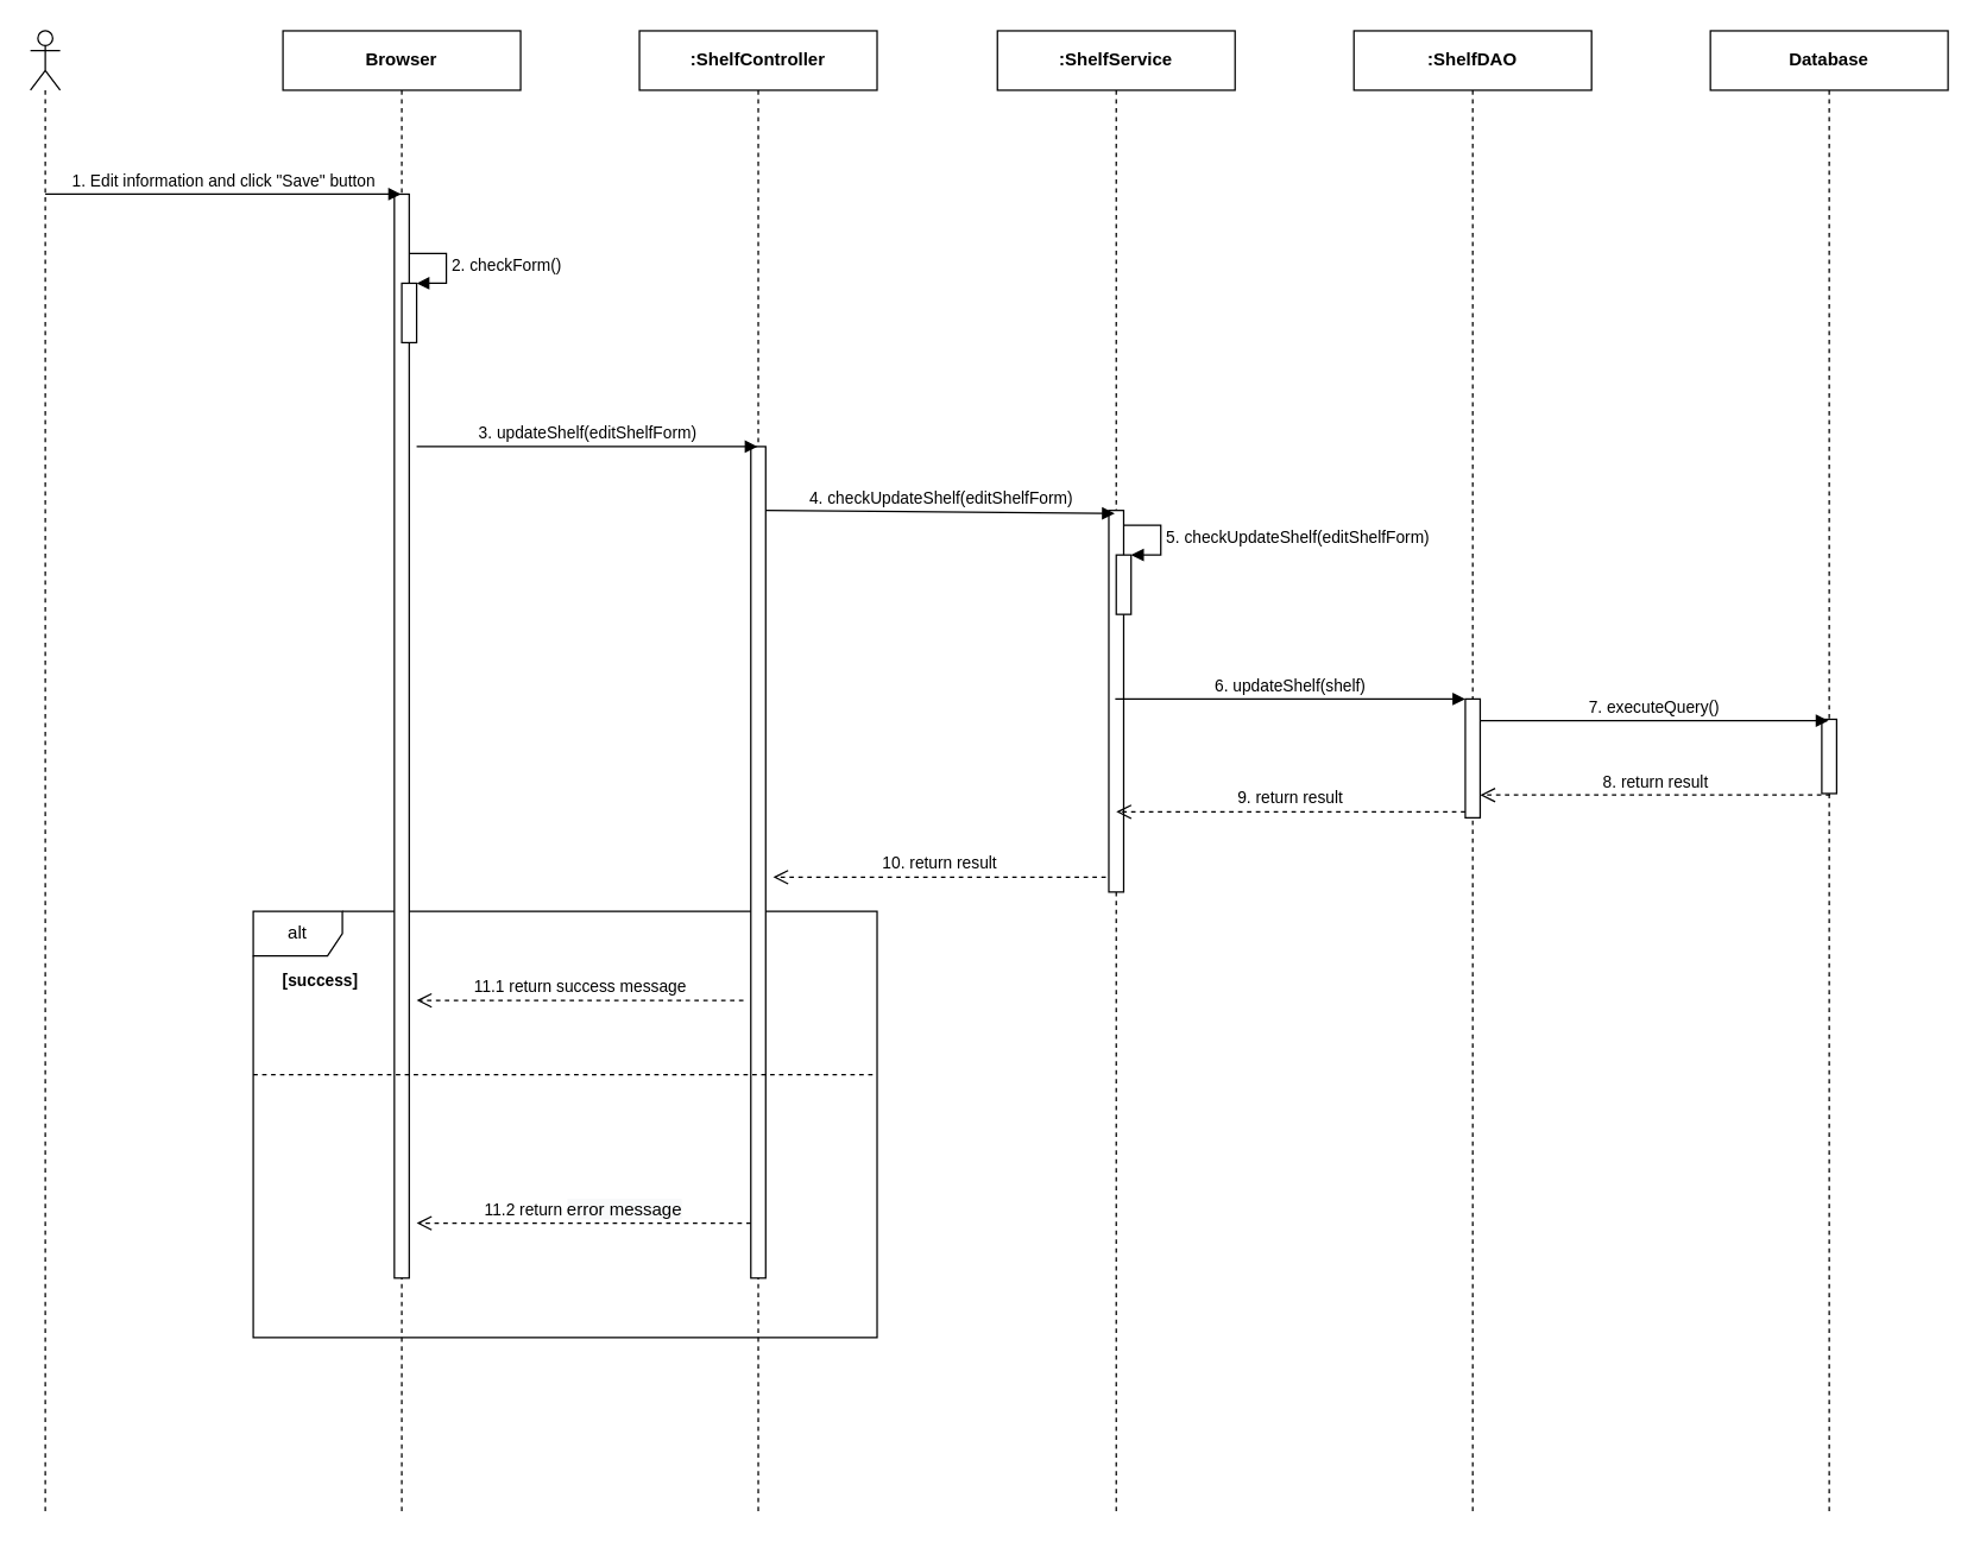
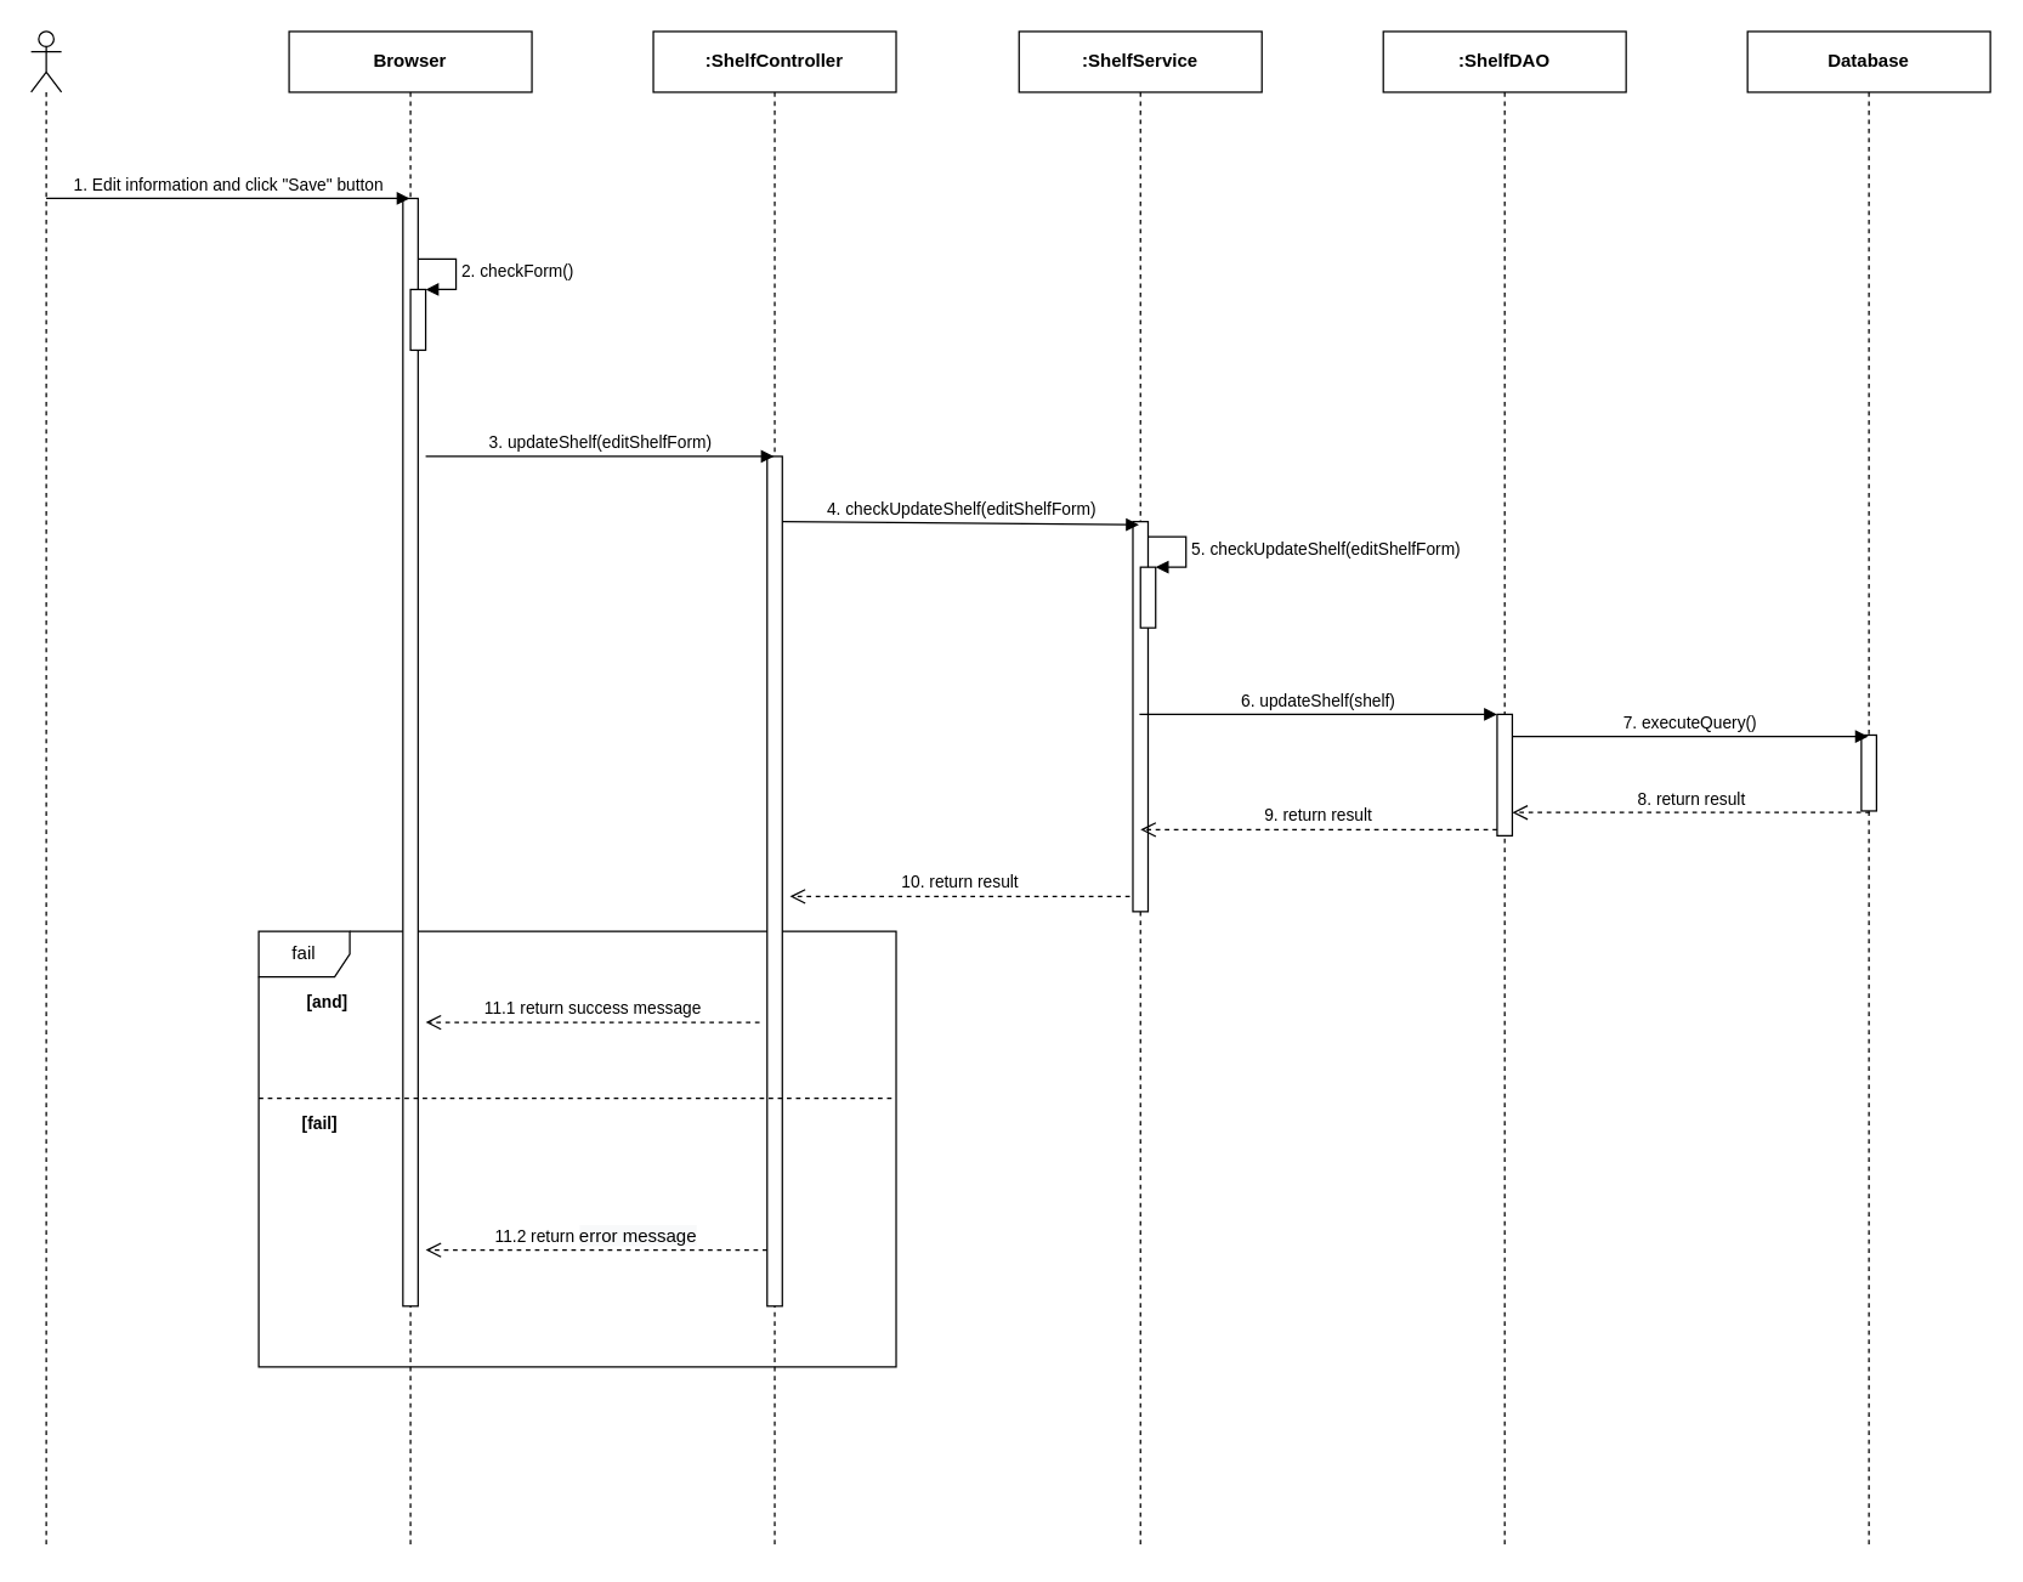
- <mxCell id="2" value="alt" style="shape=umlFrame;whiteSpace=wrap;html=1;" parent="1" vertex="1"><mxGeometry x="170" y="613" width="420" height="287" as="geometry" /></mxCell>
+ <mxCell id="2" value="fail" style="shape=umlFrame;whiteSpace=wrap;html=1;" parent="1" vertex="1"><mxGeometry x="170" y="613" width="420" height="287" as="geometry" /></mxCell>
- <mxCell id="29" value="&lt;span style=&quot;font-size: 11px ; background-color: rgb(255 , 255 , 255)&quot;&gt;&lt;b&gt;[success]&lt;/b&gt;&lt;/span&gt;" style="text;html=1;align=center;verticalAlign=middle;resizable=0;points=[];autosize=1;" parent="1" vertex="1"><mxGeometry x="180" y="650" width="70" height="20" as="geometry" /></mxCell>
+ <mxCell id="29" value="&lt;span style=&quot;font-size: 11px ; background-color: rgb(255 , 255 , 255)&quot;&gt;&lt;b&gt;[and]&lt;/b&gt;&lt;/span&gt;" style="text;html=1;align=center;verticalAlign=middle;resizable=0;points=[];autosize=1;" parent="1" vertex="1"><mxGeometry x="180" y="650" width="70" height="20" as="geometry" /></mxCell>
+ <mxCell id="30" value="&lt;span style=&quot;font-size: 11px ; background-color: rgb(255 , 255 , 255)&quot;&gt;&lt;b&gt;[fail]&lt;/b&gt;&lt;/span&gt;" style="text;html=1;align=center;verticalAlign=middle;resizable=0;points=[];autosize=1;" parent="1" vertex="1"><mxGeometry x="190" y="730" width="40" height="20" as="geometry" /></mxCell>
